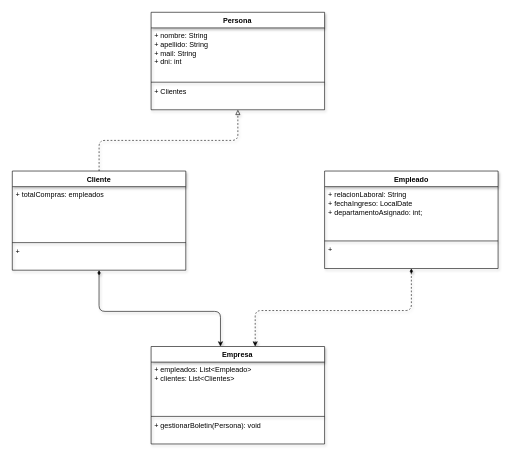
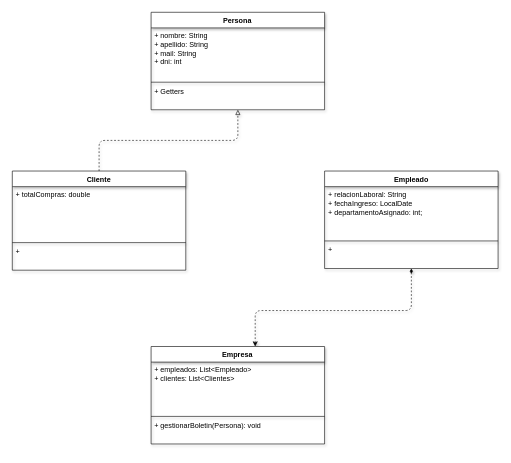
- <mxCell id="6" value="+ Clientes" style="text;strokeColor=none;fillColor=none;align=left;verticalAlign=top;spacingLeft=4;spacingRight=4;overflow=hidden;rotatable=0;points=[[0,0.5],[1,0.5]];portConstraint=eastwest;whiteSpace=wrap;html=1;backgroundOutline=0;swimlaneLine=1;shadow=1;" parent="3" vertex="1"><mxGeometry y="117.947" width="289.286" height="44.58" as="geometry" /></mxCell>
+ <mxCell id="6" value="+ Getters" style="text;strokeColor=none;fillColor=none;align=left;verticalAlign=top;spacingLeft=4;spacingRight=4;overflow=hidden;rotatable=0;points=[[0,0.5],[1,0.5]];portConstraint=eastwest;whiteSpace=wrap;html=1;backgroundOutline=0;swimlaneLine=1;shadow=1;" parent="3" vertex="1"><mxGeometry y="117.947" width="289.286" height="44.58" as="geometry" /></mxCell>
- <mxCell id="9" value="&lt;div&gt;+ totalCompras: empleados&lt;/div&gt;" style="text;align=left;verticalAlign=top;spacingLeft=4;spacingRight=4;overflow=hidden;rotatable=0;points=[[0,0.5],[1,0.5]];portConstraint=eastwest;whiteSpace=wrap;html=1;backgroundOutline=0;swimlaneLine=1;shadow=1;" parent="8" vertex="1"><mxGeometry y="26" width="289.286" height="91.947" as="geometry" /></mxCell>
+ <mxCell id="9" value="&lt;div&gt;+ totalCompras: double&lt;/div&gt;" style="text;align=left;verticalAlign=top;spacingLeft=4;spacingRight=4;overflow=hidden;rotatable=0;points=[[0,0.5],[1,0.5]];portConstraint=eastwest;whiteSpace=wrap;html=1;backgroundOutline=0;swimlaneLine=1;shadow=1;" parent="8" vertex="1"><mxGeometry y="26" width="289.286" height="91.947" as="geometry" /></mxCell>
- <mxCell id="16" style="edgeStyle=orthogonalEdgeStyle;html=1;entryX=0.5;entryY=1;entryDx=0;entryDy=0;endArrow=diamondThin;endFill=1;startArrow=classic;startFill=1;backgroundOutline=0;swimlaneLine=1;shadow=1;" parent="2" source="18" target="8" edge="1"><mxGeometry relative="1" as="geometry"><Array as="points"><mxPoint x="347.143" y="498.74" /><mxPoint x="144.643" y="498.74" /></Array></mxGeometry></mxCell>
